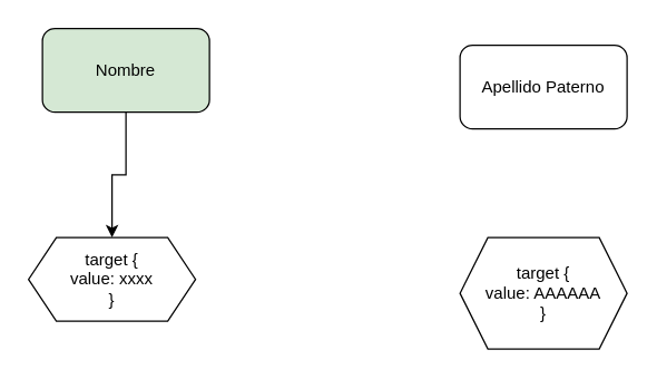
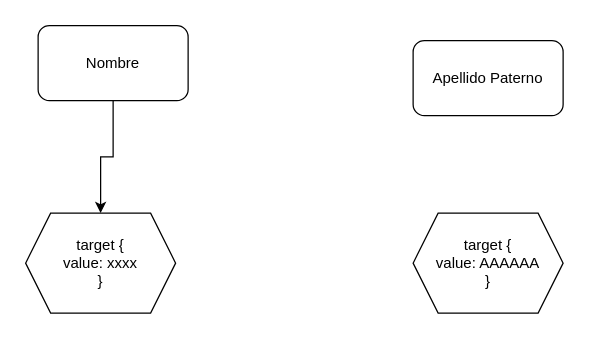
- <mxCell id="3" value="Nombre" style="rounded=1;whiteSpace=wrap;html=1;fillColor=#d5e8d4;" vertex="1" parent="1"><mxGeometry x="30" y="20" width="120" height="60" as="geometry" /></mxCell>
+ <mxCell id="3" value="Nombre" style="rounded=1;whiteSpace=wrap;html=1;" vertex="1" parent="1"><mxGeometry x="30" y="20" width="120" height="60" as="geometry" /></mxCell>
- <mxCell id="5" value="target {&lt;br&gt;value: xxxx&lt;br&gt;}" style="shape=hexagon;perimeter=hexagonPerimeter2;whiteSpace=wrap;html=1;fixedSize=1;" vertex="1" parent="1"><mxGeometry x="20" y="170" width="120" height="60" as="geometry" /></mxCell>
+ <mxCell id="5" value="target {&lt;br&gt;value: xxxx&lt;br&gt;}" style="shape=hexagon;perimeter=hexagonPerimeter2;whiteSpace=wrap;html=1;fixedSize=1;" vertex="1" parent="1"><mxGeometry x="20" y="170" width="120" height="80" as="geometry" /></mxCell>
